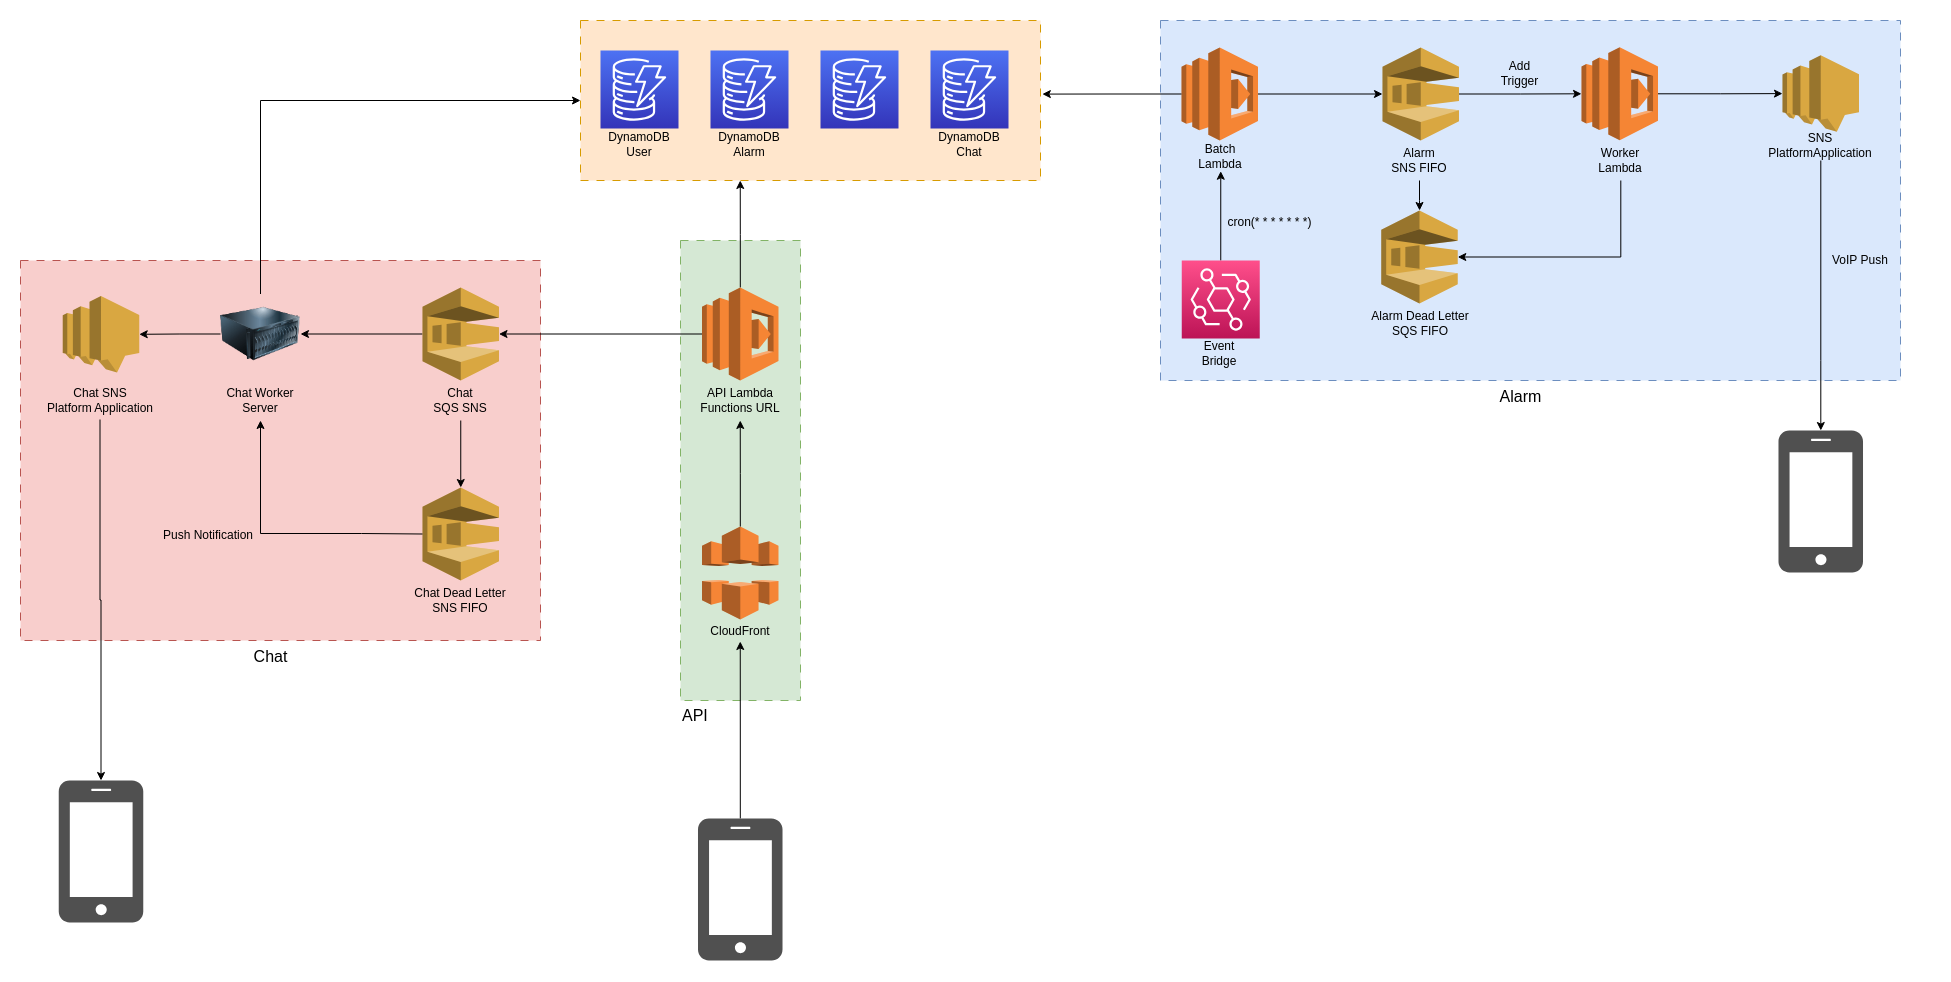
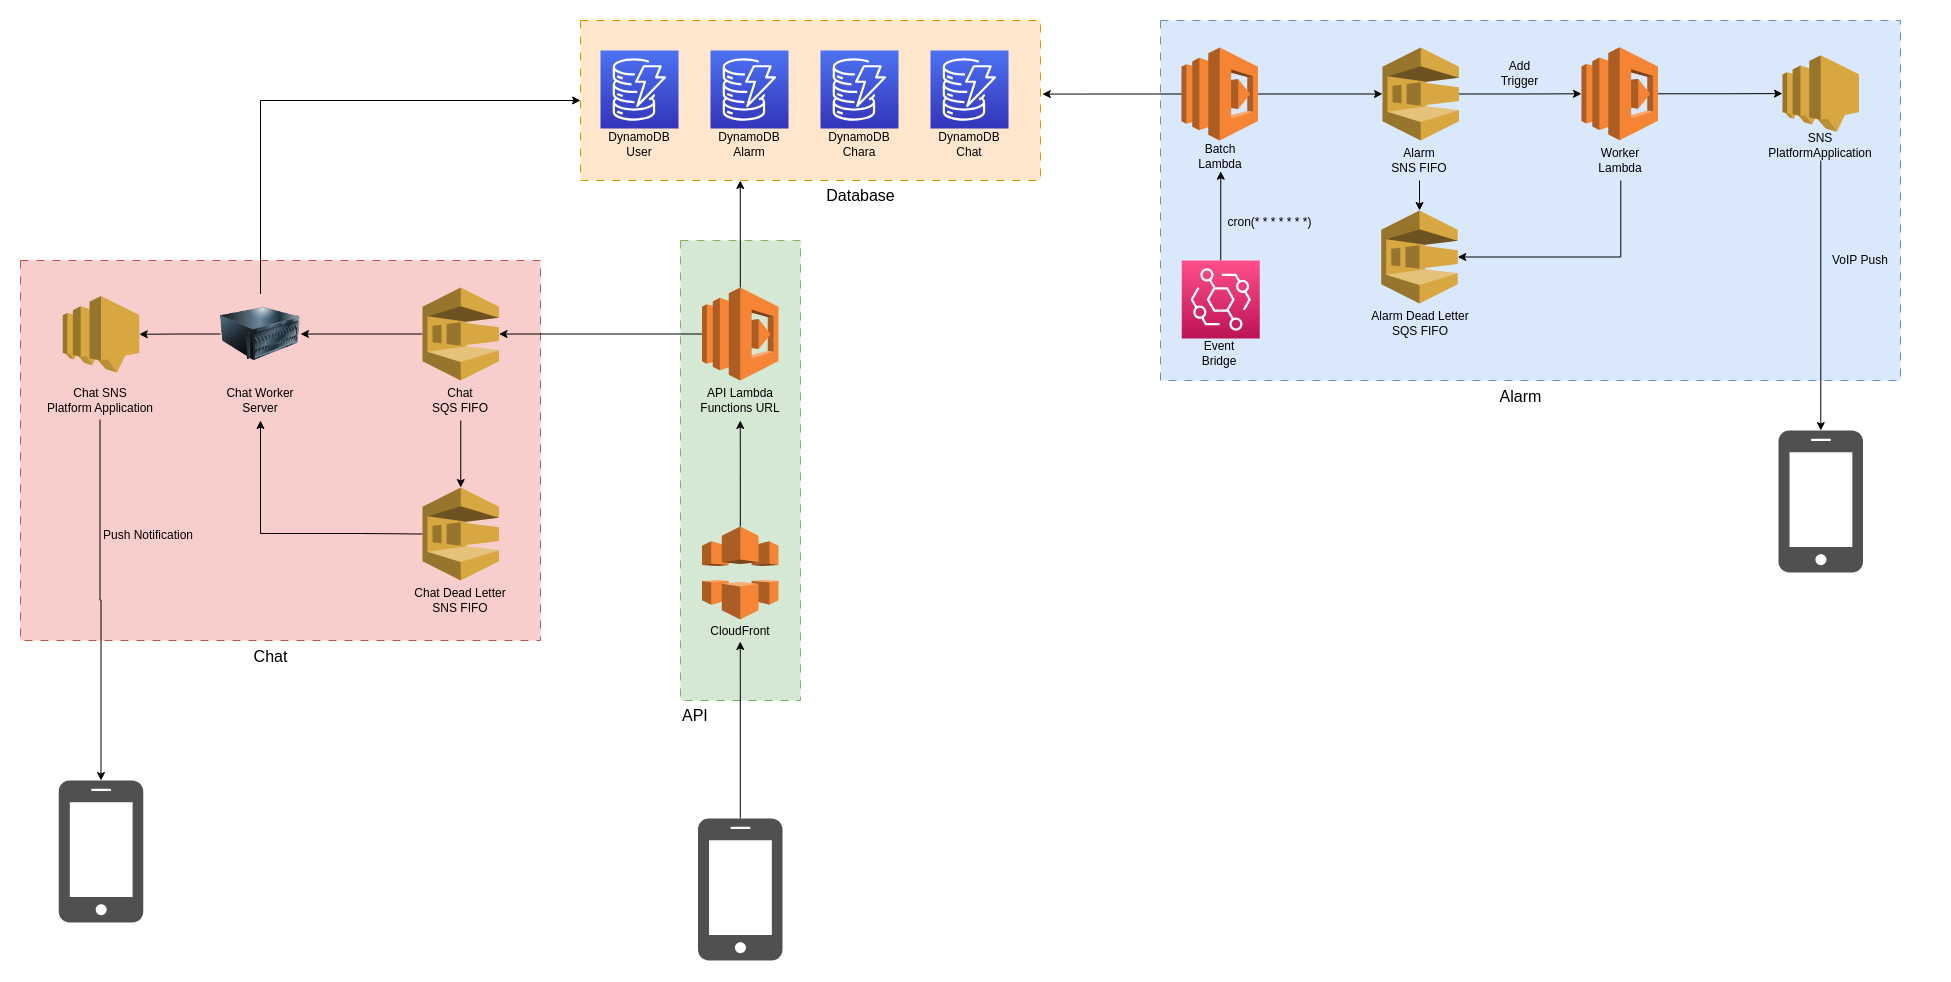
+ <mxCell id="42" value="DynamoDB&lt;div&gt;Chara&lt;/div&gt;" style="text;html=1;strokeColor=none;fillColor=none;align=center;verticalAlign=middle;whiteSpace=wrap;rounded=0;" vertex="1" parent="40"><mxGeometry x="9" y="78" width="60" height="32" as="geometry" /></mxCell>
+ <mxCell id="43" value="&lt;font style=&quot;font-size: 16px;&quot;&gt;Database&lt;/font&gt;" style="text;html=1;align=center;verticalAlign=middle;whiteSpace=wrap;rounded=0;" vertex="1" parent="1"><mxGeometry x="789.5" y="180" width="141" height="30" as="geometry" /></mxCell>
- <mxCell id="61" value="&lt;div&gt;&lt;span style=&quot;background-color: transparent; color: light-dark(rgb(0, 0, 0), rgb(255, 255, 255));&quot;&gt;Chat&lt;/span&gt;&lt;/div&gt;&lt;div&gt;&lt;span style=&quot;background-color: transparent; color: light-dark(rgb(0, 0, 0), rgb(255, 255, 255));&quot;&gt;SQS SNS&lt;/span&gt;&lt;/div&gt;" style="text;html=1;strokeColor=none;fillColor=none;align=center;verticalAlign=middle;whiteSpace=wrap;rounded=0;" vertex="1" parent="59"><mxGeometry x="8.25" y="93" width="60" height="40" as="geometry" /></mxCell>
+ <mxCell id="61" value="&lt;div&gt;&lt;span style=&quot;background-color: transparent; color: light-dark(rgb(0, 0, 0), rgb(255, 255, 255));&quot;&gt;Chat&lt;/span&gt;&lt;/div&gt;&lt;div&gt;&lt;span style=&quot;background-color: transparent; color: light-dark(rgb(0, 0, 0), rgb(255, 255, 255));&quot;&gt;SQS FIFO&lt;/span&gt;&lt;/div&gt;" style="text;html=1;strokeColor=none;fillColor=none;align=center;verticalAlign=middle;whiteSpace=wrap;rounded=0;" vertex="1" parent="59"><mxGeometry x="8.25" y="93" width="60" height="40" as="geometry" /></mxCell>
- <mxCell id="73" value="Push Notification" style="text;html=1;strokeColor=none;fillColor=none;align=left;verticalAlign=middle;whiteSpace=wrap;rounded=0;" vertex="1" parent="1"><mxGeometry x="161" y="520" width="99" height="30" as="geometry" /></mxCell>
+ <mxCell id="73" value="Push Notification" style="text;html=1;strokeColor=none;fillColor=none;align=left;verticalAlign=middle;whiteSpace=wrap;rounded=0;" vertex="1" parent="1"><mxGeometry x="101" y="520" width="99" height="30" as="geometry" /></mxCell>
